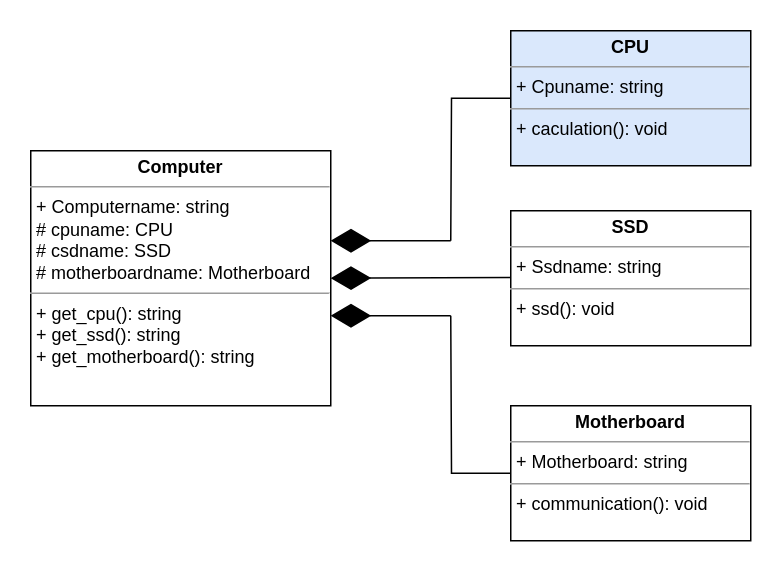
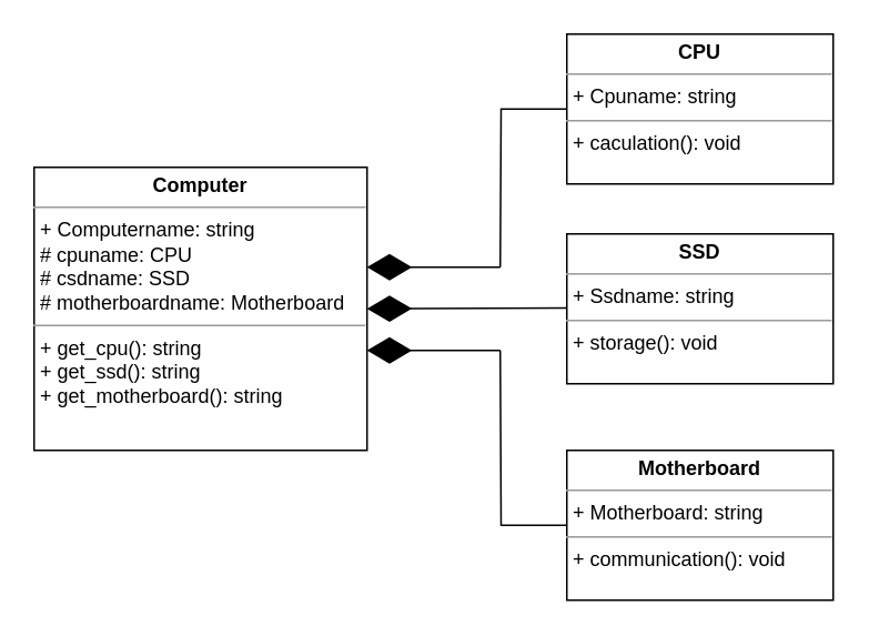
- <mxCell id="7" value="&lt;p style=&quot;margin: 0px ; margin-top: 4px ; text-align: center&quot;&gt;&lt;b&gt;CPU&lt;/b&gt;&lt;/p&gt;&lt;hr size=&quot;1&quot;&gt;&lt;p style=&quot;margin: 0px ; margin-left: 4px&quot;&gt;+ Cpuname: string&lt;/p&gt;&lt;hr size=&quot;1&quot;&gt;&lt;p style=&quot;margin: 0px ; margin-left: 4px&quot;&gt;+ caculation(): void&lt;/p&gt;" style="verticalAlign=top;align=left;overflow=fill;fontSize=12;fontFamily=Helvetica;html=1;fillColor=#dae8fc;" parent="1" vertex="1"><mxGeometry x="340" y="20" width="160" height="90" as="geometry" /></mxCell>
+ <mxCell id="7" value="&lt;p style=&quot;margin: 0px ; margin-top: 4px ; text-align: center&quot;&gt;&lt;b&gt;CPU&lt;/b&gt;&lt;/p&gt;&lt;hr size=&quot;1&quot;&gt;&lt;p style=&quot;margin: 0px ; margin-left: 4px&quot;&gt;+ Cpuname: string&lt;/p&gt;&lt;hr size=&quot;1&quot;&gt;&lt;p style=&quot;margin: 0px ; margin-left: 4px&quot;&gt;+ caculation(): void&lt;/p&gt;" style="verticalAlign=top;align=left;overflow=fill;fontSize=12;fontFamily=Helvetica;html=1;" parent="1" vertex="1"><mxGeometry x="340" y="20" width="160" height="90" as="geometry" /></mxCell>
- <mxCell id="5" value="&lt;p style=&quot;margin: 0px ; margin-top: 4px ; text-align: center&quot;&gt;&lt;b&gt;SSD&lt;/b&gt;&lt;/p&gt;&lt;hr size=&quot;1&quot;&gt;&lt;p style=&quot;margin: 0px ; margin-left: 4px&quot;&gt;+ Ssdname: string&lt;/p&gt;&lt;hr size=&quot;1&quot;&gt;&lt;p style=&quot;margin: 0px ; margin-left: 4px&quot;&gt;+ ssd(): void&lt;/p&gt;" style="verticalAlign=top;align=left;overflow=fill;fontSize=12;fontFamily=Helvetica;html=1;" parent="1" vertex="1"><mxGeometry x="340" y="140" width="160" height="90" as="geometry" /></mxCell>
+ <mxCell id="5" value="&lt;p style=&quot;margin: 0px ; margin-top: 4px ; text-align: center&quot;&gt;&lt;b&gt;SSD&lt;/b&gt;&lt;/p&gt;&lt;hr size=&quot;1&quot;&gt;&lt;p style=&quot;margin: 0px ; margin-left: 4px&quot;&gt;+ Ssdname: string&lt;/p&gt;&lt;hr size=&quot;1&quot;&gt;&lt;p style=&quot;margin: 0px ; margin-left: 4px&quot;&gt;+ storage(): void&lt;/p&gt;" style="verticalAlign=top;align=left;overflow=fill;fontSize=12;fontFamily=Helvetica;html=1;" parent="1" vertex="1"><mxGeometry x="340" y="140" width="160" height="90" as="geometry" /></mxCell>
